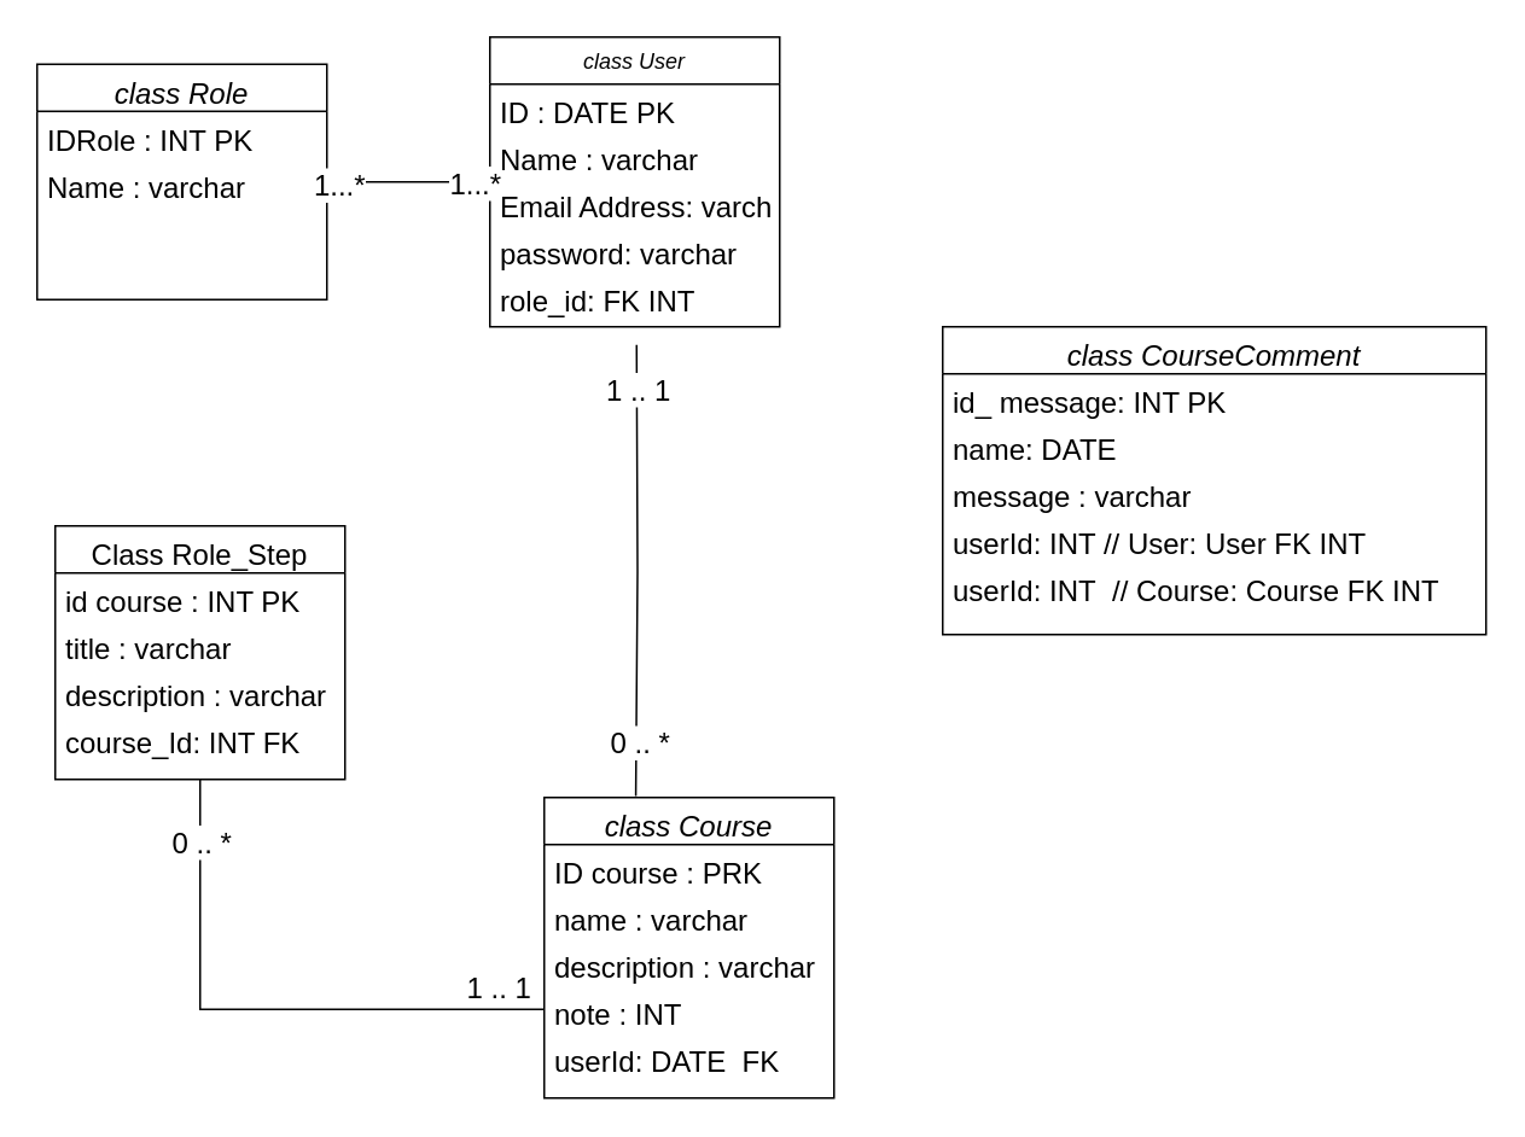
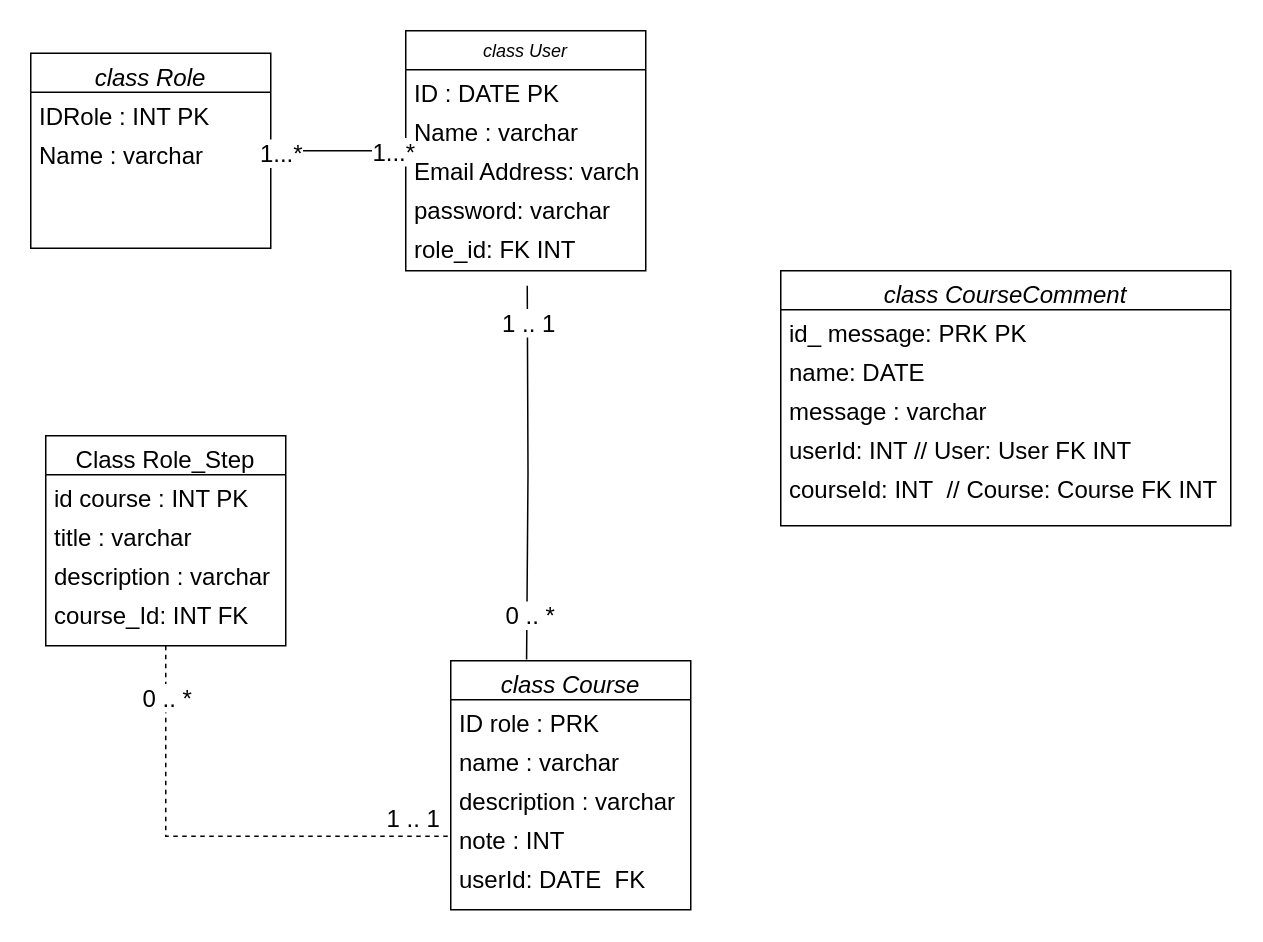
- <mxCell id="15" value="id_ message: INT PK" style="text;align=left;verticalAlign=top;spacingLeft=4;spacingRight=4;overflow=hidden;rotatable=0;points=[[0,0.5],[1,0.5]];portConstraint=eastwest;fontSize=16;" parent="14" vertex="1"><mxGeometry y="26" width="300" height="26" as="geometry" /></mxCell>
+ <mxCell id="15" value="id_ message: PRK PK" style="text;align=left;verticalAlign=top;spacingLeft=4;spacingRight=4;overflow=hidden;rotatable=0;points=[[0,0.5],[1,0.5]];portConstraint=eastwest;fontSize=16;" parent="14" vertex="1"><mxGeometry y="26" width="300" height="26" as="geometry" /></mxCell>
- <mxCell id="19" value="userId: INT  // Course: Course FK INT" style="text;align=left;verticalAlign=top;spacingLeft=4;spacingRight=4;overflow=hidden;rotatable=0;points=[[0,0.5],[1,0.5]];portConstraint=eastwest;rounded=0;shadow=0;html=0;fontSize=16;" parent="14" vertex="1"><mxGeometry y="130" width="300" height="26" as="geometry" /></mxCell>
+ <mxCell id="19" value="courseId: INT  // Course: Course FK INT" style="text;align=left;verticalAlign=top;spacingLeft=4;spacingRight=4;overflow=hidden;rotatable=0;points=[[0,0.5],[1,0.5]];portConstraint=eastwest;rounded=0;shadow=0;html=0;fontSize=16;" parent="14" vertex="1"><mxGeometry y="130" width="300" height="26" as="geometry" /></mxCell>
- <mxCell id="9" value="ID course : PRK" style="text;align=left;verticalAlign=top;spacingLeft=4;spacingRight=4;overflow=hidden;rotatable=0;points=[[0,0.5],[1,0.5]];portConstraint=eastwest;fontSize=16;" parent="8" vertex="1"><mxGeometry y="26" width="160" height="26" as="geometry" /></mxCell>
+ <mxCell id="9" value="ID role : PRK" style="text;align=left;verticalAlign=top;spacingLeft=4;spacingRight=4;overflow=hidden;rotatable=0;points=[[0,0.5],[1,0.5]];portConstraint=eastwest;fontSize=16;" parent="8" vertex="1"><mxGeometry y="26" width="160" height="26" as="geometry" /></mxCell>
- <mxCell id="20" style="edgeStyle=orthogonalEdgeStyle;rounded=0;orthogonalLoop=1;jettySize=auto;html=1;endArrow=none;endFill=0;fontSize=16;" parent="1" source="23" target="12" edge="1"><mxGeometry relative="1" as="geometry" /></mxCell>
+ <mxCell id="20" style="edgeStyle=orthogonalEdgeStyle;rounded=0;orthogonalLoop=1;jettySize=auto;html=1;endArrow=none;endFill=0;fontSize=16;dashed=1;" parent="1" source="23" target="12" edge="1"><mxGeometry relative="1" as="geometry" /></mxCell>
